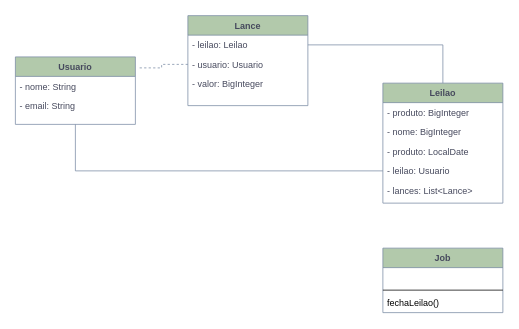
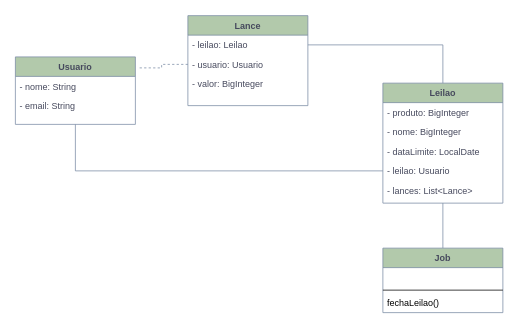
- <mxCell id="5" value="- produto: LocalDate" style="text;align=left;verticalAlign=top;spacingLeft=4;spacingRight=4;overflow=hidden;rotatable=0;points=[[0,0.5],[1,0.5]];portConstraint=eastwest;shadow=0;html=0;fontColor=#46495D;" parent="2" vertex="1"><mxGeometry y="78" width="160" height="26" as="geometry" /></mxCell>
+ <mxCell id="5" value="- dataLimite: LocalDate" style="text;align=left;verticalAlign=top;spacingLeft=4;spacingRight=4;overflow=hidden;rotatable=0;points=[[0,0.5],[1,0.5]];portConstraint=eastwest;shadow=0;html=0;fontColor=#46495D;" parent="2" vertex="1"><mxGeometry y="78" width="160" height="26" as="geometry" /></mxCell>
+ <mxCell id="18" style="edgeStyle=orthogonalEdgeStyle;rounded=0;sketch=0;jumpStyle=none;orthogonalLoop=1;jettySize=auto;html=1;entryX=0.5;entryY=1;entryDx=0;entryDy=0;startArrow=none;startFill=0;endArrow=none;endFill=0;strokeColor=#788AA3;fillColor=#B2C9AB;fontColor=#46495D;" edge="1" parent="1" source="19" target="2"><mxGeometry relative="1" as="geometry" /></mxCell>
